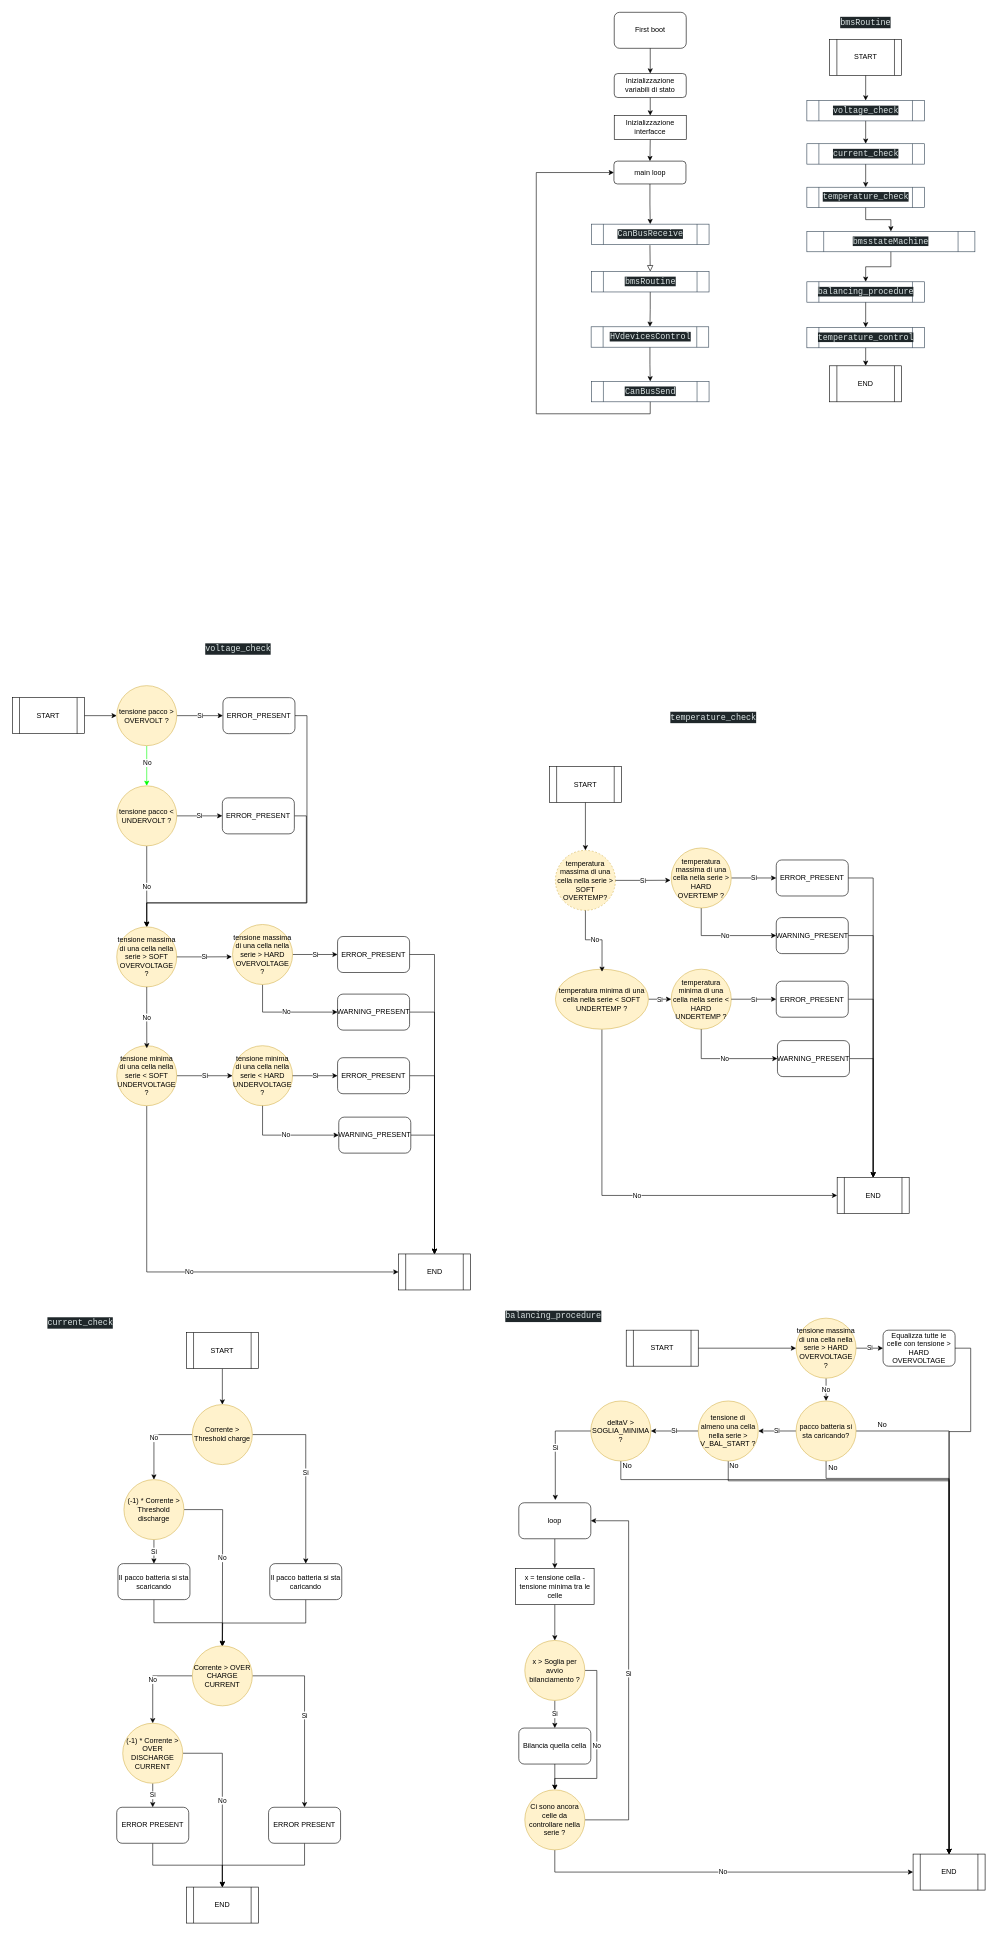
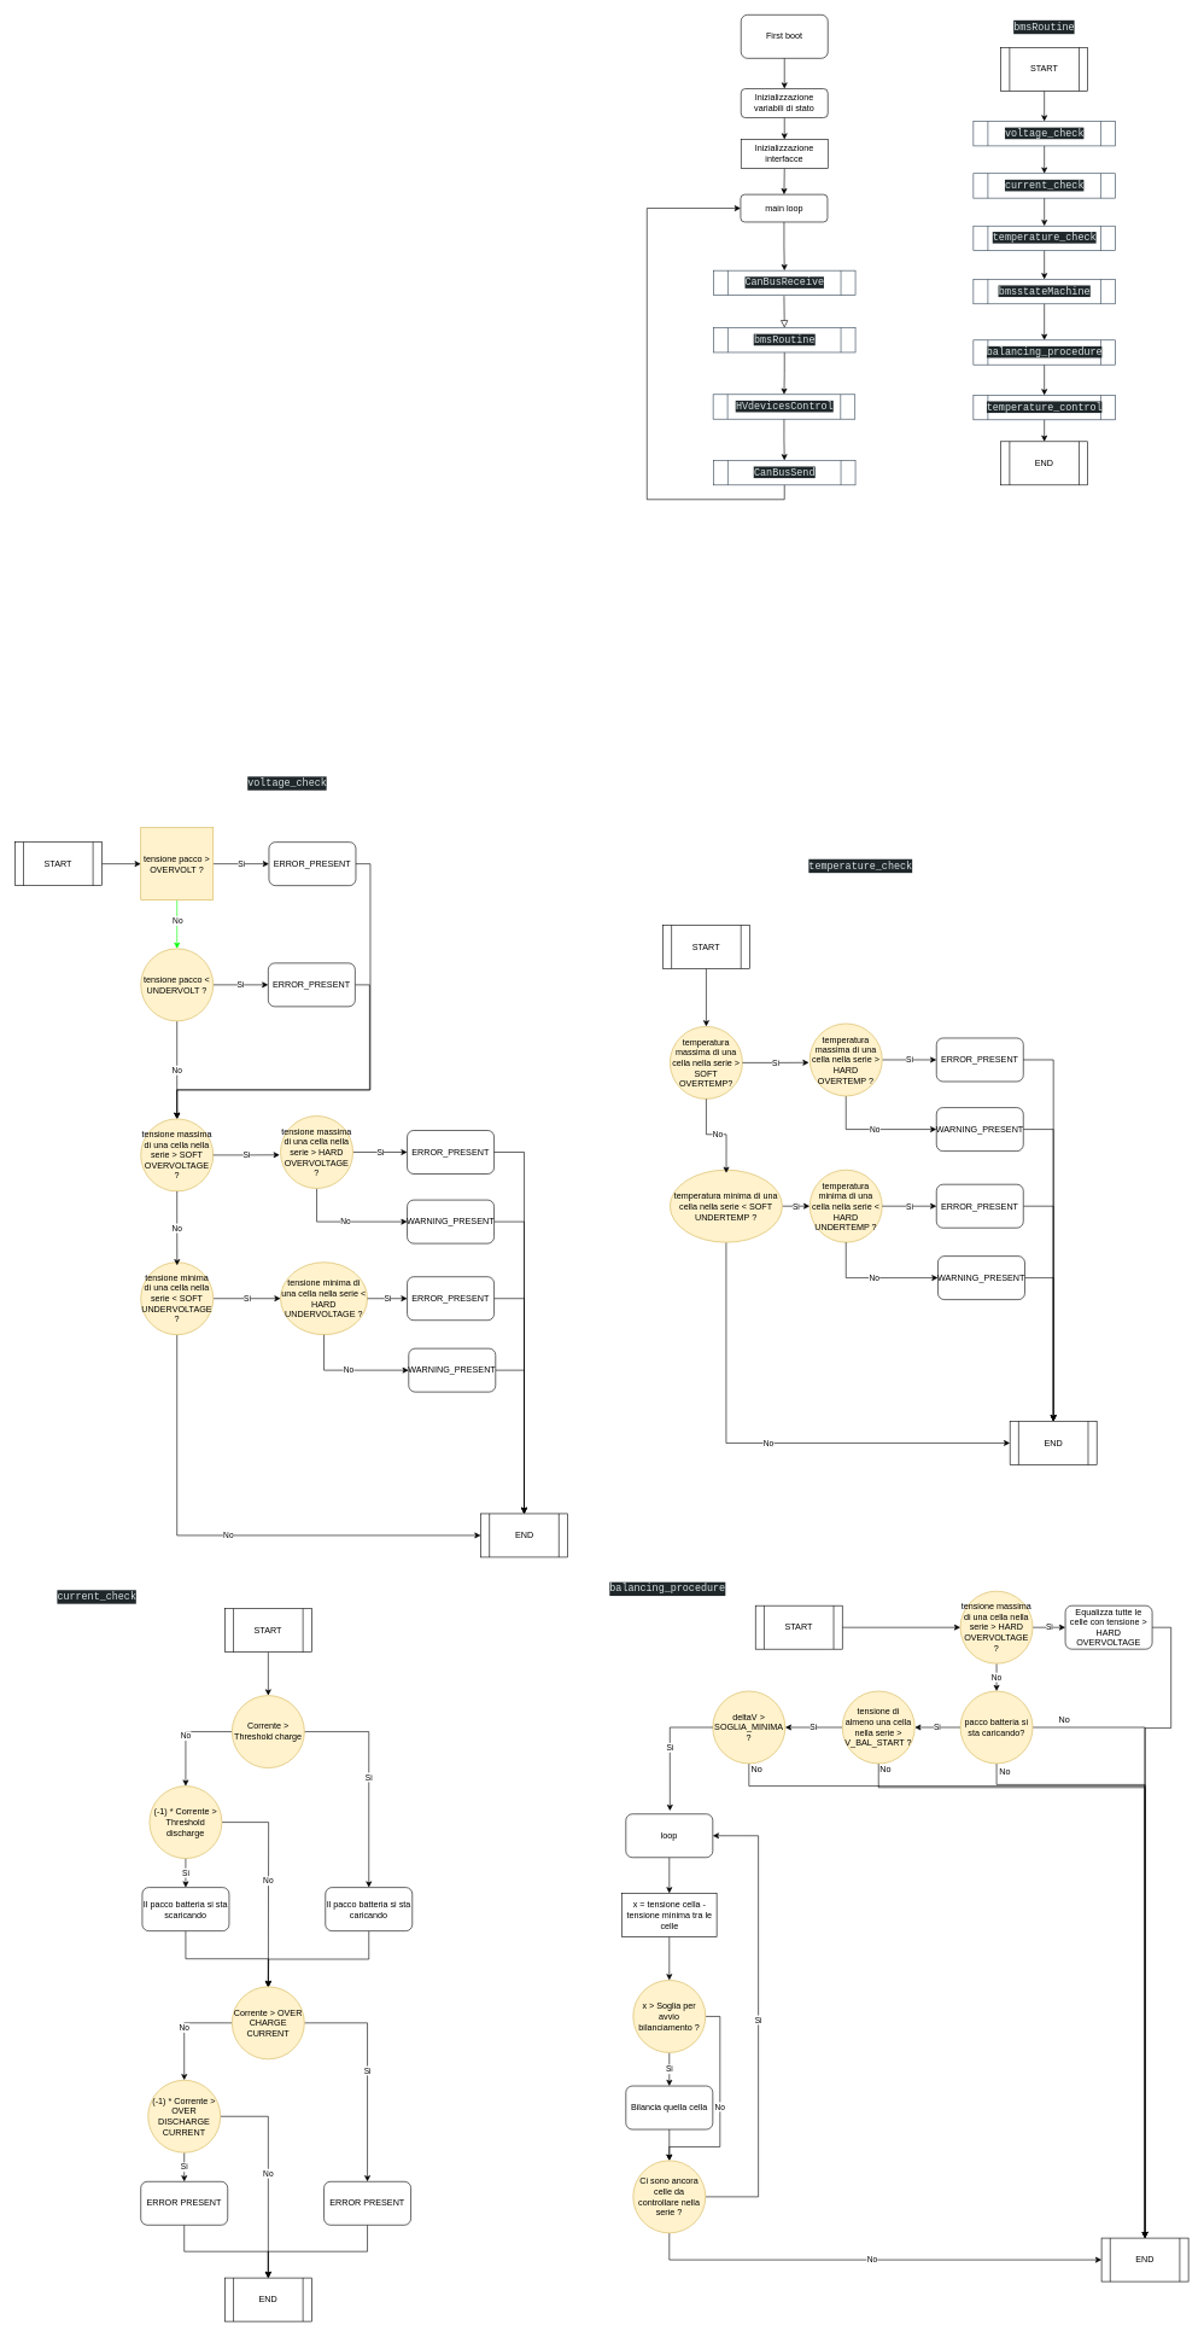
- <mxCell id="39" value="&lt;span style=&quot;color: rgb(218, 227, 227); font-family: Consolas, &amp;quot;Courier New&amp;quot;, monospace; font-size: 14px; background-color: rgb(31, 39, 42);&quot;&gt;bmsstateMachine&lt;/span&gt;" style="shape=process;whiteSpace=wrap;html=1;backgroundOutline=1;fillColor=none;strokeColor=#314354;fontColor=#ffffff;" vertex="1" parent="1"><mxGeometry x="1344" y="385.04" width="280" height="34" as="geometry" /></mxCell>
+ <mxCell id="39" value="&lt;span style=&quot;color: rgb(218, 227, 227); font-family: Consolas, &amp;quot;Courier New&amp;quot;, monospace; font-size: 14px; background-color: rgb(31, 39, 42);&quot;&gt;bmsstateMachine&lt;/span&gt;" style="shape=process;whiteSpace=wrap;html=1;backgroundOutline=1;fillColor=none;strokeColor=#314354;fontColor=#ffffff;" vertex="1" parent="1"><mxGeometry x="1344" y="385.04" width="196" height="34" as="geometry" /></mxCell>
- <mxCell id="12" value="tensione pacco &amp;gt; OVERVOLT ?" style="ellipse;whiteSpace=wrap;html=1;aspect=fixed;fillColor=#fff2cc;strokeColor=#d6b656;" parent="1" vertex="1"><mxGeometry x="194" y="1142" width="100" height="100" as="geometry" /></mxCell>
+ <mxCell id="12" value="tensione pacco &amp;gt; OVERVOLT ?" style="whiteSpace=wrap;html=1;aspect=fixed;fillColor=#fff2cc;strokeColor=#d6b656;rounded=0;" parent="1" vertex="1"><mxGeometry x="194" y="1142" width="100" height="100" as="geometry" /></mxCell>
- <mxCell id="73" value="temperatura massima di una cella nella serie &amp;gt; SOFT OVERTEMP?" style="ellipse;whiteSpace=wrap;html=1;aspect=fixed;fillColor=#fff2cc;strokeColor=#d6b656;dashed=1;" vertex="1" parent="1"><mxGeometry x="925" y="1416.5" width="100" height="100" as="geometry" /></mxCell>
+ <mxCell id="73" value="temperatura massima di una cella nella serie &amp;gt; SOFT OVERTEMP?" style="ellipse;whiteSpace=wrap;html=1;aspect=fixed;fillColor=#fff2cc;strokeColor=#d6b656;" vertex="1" parent="1"><mxGeometry x="925" y="1416.5" width="100" height="100" as="geometry" /></mxCell>
- <mxCell id="56" value="tensione minima di una cella nella serie &amp;lt; HARD UNDERVOLTAGE ?" style="ellipse;whiteSpace=wrap;html=1;aspect=fixed;fillColor=#fff2cc;strokeColor=#d6b656;" vertex="1" parent="1"><mxGeometry x="387" y="1742" width="100" height="100" as="geometry" /></mxCell>
+ <mxCell id="56" value="tensione minima di una cella nella serie &amp;lt; HARD UNDERVOLTAGE ?" style="ellipse;whiteSpace=wrap;html=1;aspect=fixed;fillColor=#fff2cc;strokeColor=#d6b656;" vertex="1" parent="1"><mxGeometry x="387" y="1742" width="120" height="100" as="geometry" /></mxCell>
